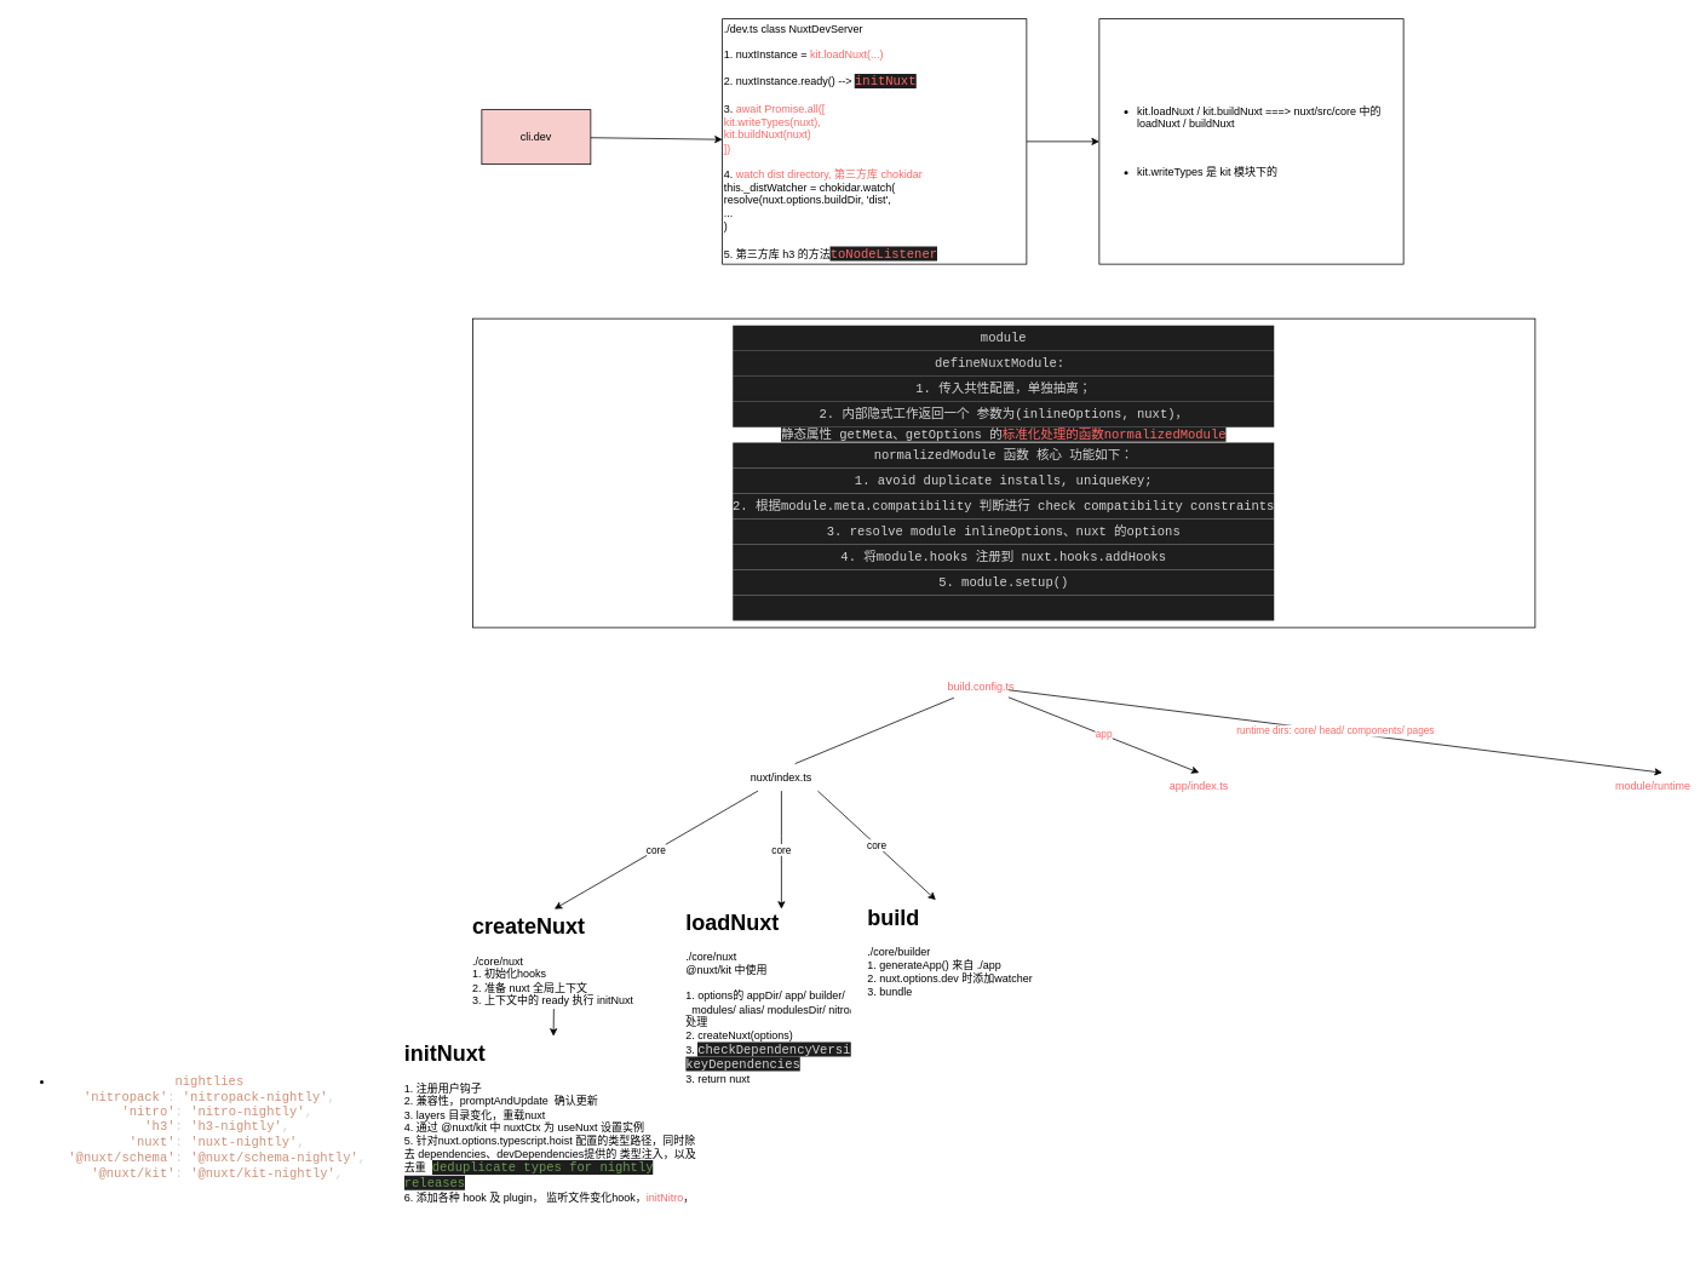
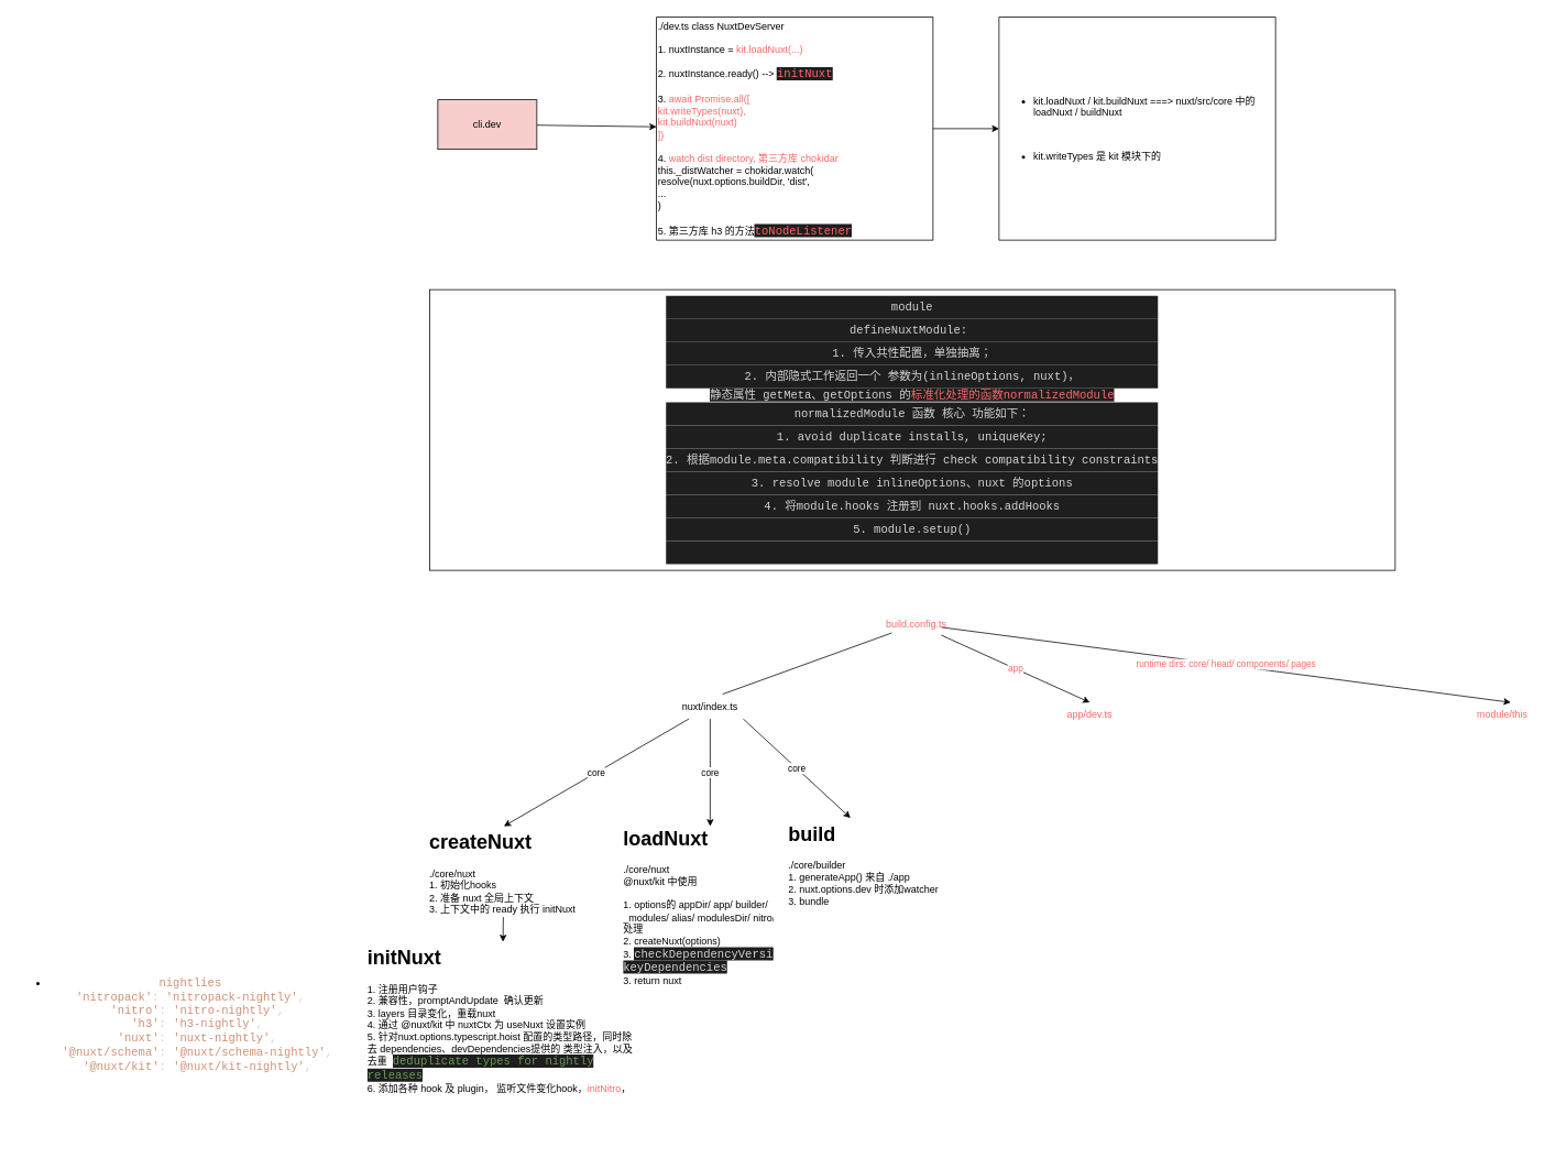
- <mxCell id="16" value="build.config.ts" style="text;html=1;strokeColor=none;fillColor=none;align=center;verticalAlign=middle;whiteSpace=wrap;rounded=0;fontColor=#FF6666;" parent="1" vertex="1"><mxGeometry x="1050" y="740" width="60" height="30" as="geometry" /></mxCell>
+ <mxCell id="16" value="build.config.ts" style="text;html=1;strokeColor=none;fillColor=none;align=center;verticalAlign=middle;whiteSpace=wrap;rounded=0;fontColor=#FF6666;" parent="1" vertex="1"><mxGeometry x="1080" y="740" width="60" height="30" as="geometry" /></mxCell>
- <mxCell id="17" value="app/index.ts" style="text;html=1;strokeColor=none;fillColor=none;align=center;verticalAlign=middle;whiteSpace=wrap;rounded=0;fontColor=#FF6666;" parent="1" vertex="1"><mxGeometry x="1290" y="850" width="60" height="30" as="geometry" /></mxCell>
+ <mxCell id="17" value="app/dev.ts" style="text;html=1;strokeColor=none;fillColor=none;align=center;verticalAlign=middle;whiteSpace=wrap;rounded=0;fontColor=#FF6666;" parent="1" vertex="1"><mxGeometry x="1290" y="850" width="60" height="30" as="geometry" /></mxCell>
- <mxCell id="18" value="module/runtime" style="text;html=1;strokeColor=none;fillColor=none;align=center;verticalAlign=middle;whiteSpace=wrap;rounded=0;fontColor=#FF6666;" parent="1" vertex="1"><mxGeometry x="1790" y="850" width="60" height="30" as="geometry" /></mxCell>
+ <mxCell id="18" value="module/this" style="text;html=1;strokeColor=none;fillColor=none;align=center;verticalAlign=middle;whiteSpace=wrap;rounded=0;fontColor=#FF6666;" parent="1" vertex="1"><mxGeometry x="1790" y="850" width="60" height="30" as="geometry" /></mxCell>
